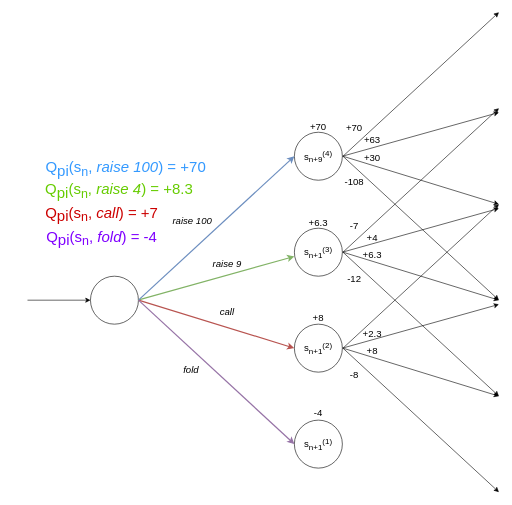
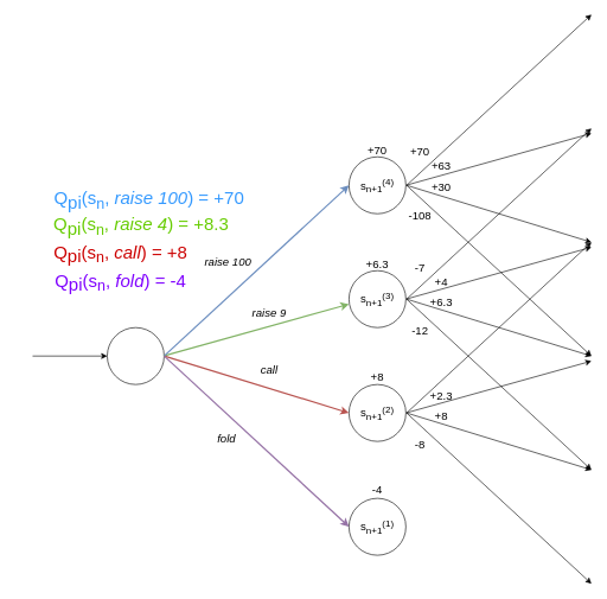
- <mxCell id="28" value="&lt;span style=&quot;font-size: 16px&quot;&gt;s&lt;sub&gt;n+9&lt;/sub&gt;&lt;sup&gt;(4)&lt;/sup&gt;&lt;/span&gt;&lt;span style=&quot;font-size: 13.333px&quot;&gt;&lt;sub&gt;&lt;br&gt;&lt;/sub&gt;&lt;/span&gt;" style="text;html=1;strokeColor=none;fillColor=none;align=center;verticalAlign=middle;whiteSpace=wrap;rounded=0;" parent="1" vertex="1"><mxGeometry x="499" y="250" width="62" height="20" as="geometry" /></mxCell>
+ <mxCell id="28" value="&lt;span style=&quot;font-size: 16px&quot;&gt;s&lt;sub&gt;n+1&lt;/sub&gt;&lt;sup&gt;(4)&lt;/sup&gt;&lt;/span&gt;&lt;span style=&quot;font-size: 13.333px&quot;&gt;&lt;sub&gt;&lt;br&gt;&lt;/sub&gt;&lt;/span&gt;" style="text;html=1;strokeColor=none;fillColor=none;align=center;verticalAlign=middle;whiteSpace=wrap;rounded=0;" parent="1" vertex="1"><mxGeometry x="499" y="250" width="62" height="20" as="geometry" /></mxCell>
- <mxCell id="45" value="&lt;span style=&quot;text-align: left&quot;&gt;Q&lt;/span&gt;&lt;span style=&quot;text-align: left&quot;&gt;&lt;sub style=&quot;font-size: 25px&quot;&gt;pi&lt;/sub&gt;(s&lt;sub&gt;n&lt;/sub&gt;,&amp;nbsp;&lt;i&gt;call&lt;/i&gt;) = +7&lt;/span&gt;" style="text;html=1;align=center;verticalAlign=middle;whiteSpace=wrap;rounded=0;fontSize=25;fontColor=#CC0000;" parent="1" vertex="1"><mxGeometry x="22" y="345.5" width="294" height="20" as="geometry" /></mxCell>
+ <mxCell id="45" value="&lt;span style=&quot;text-align: left&quot;&gt;Q&lt;/span&gt;&lt;span style=&quot;text-align: left&quot;&gt;&lt;sub style=&quot;font-size: 25px&quot;&gt;pi&lt;/sub&gt;(s&lt;sub&gt;n&lt;/sub&gt;,&amp;nbsp;&lt;i&gt;call&lt;/i&gt;) = +8&lt;/span&gt;" style="text;html=1;align=center;verticalAlign=middle;whiteSpace=wrap;rounded=0;fontSize=25;fontColor=#CC0000;" parent="1" vertex="1"><mxGeometry x="22" y="345.5" width="294" height="20" as="geometry" /></mxCell>
